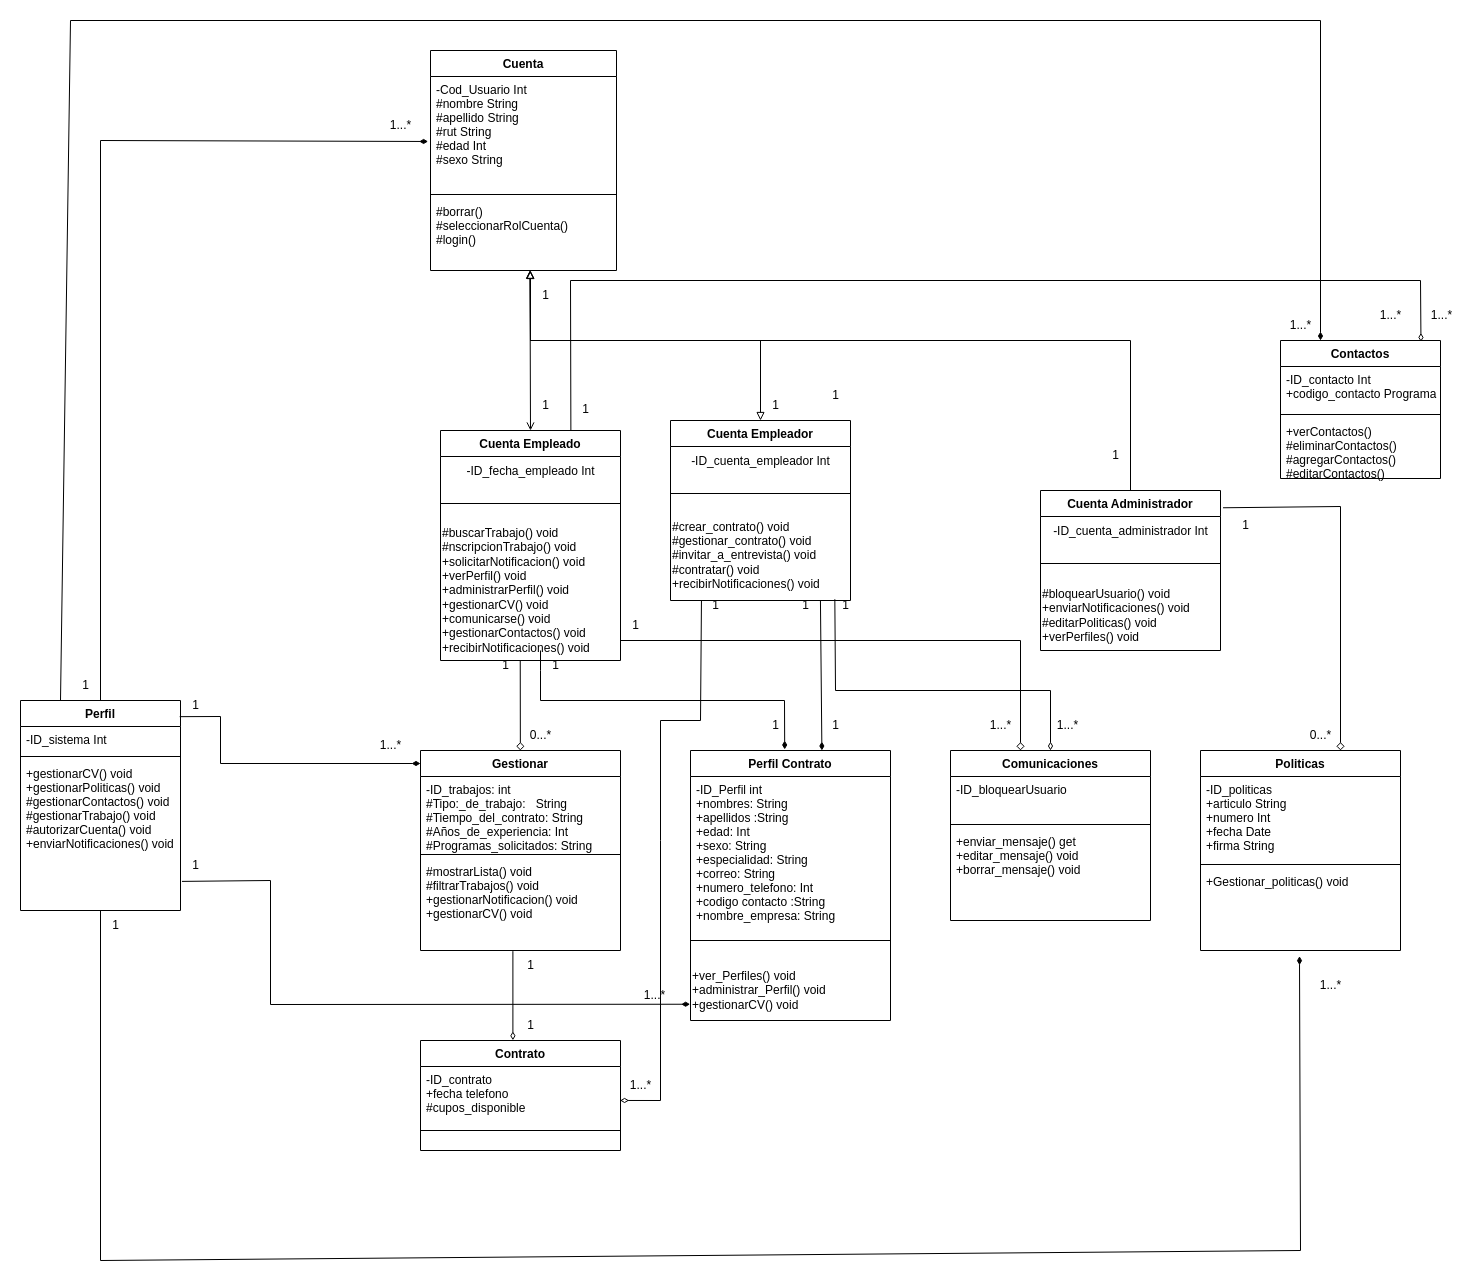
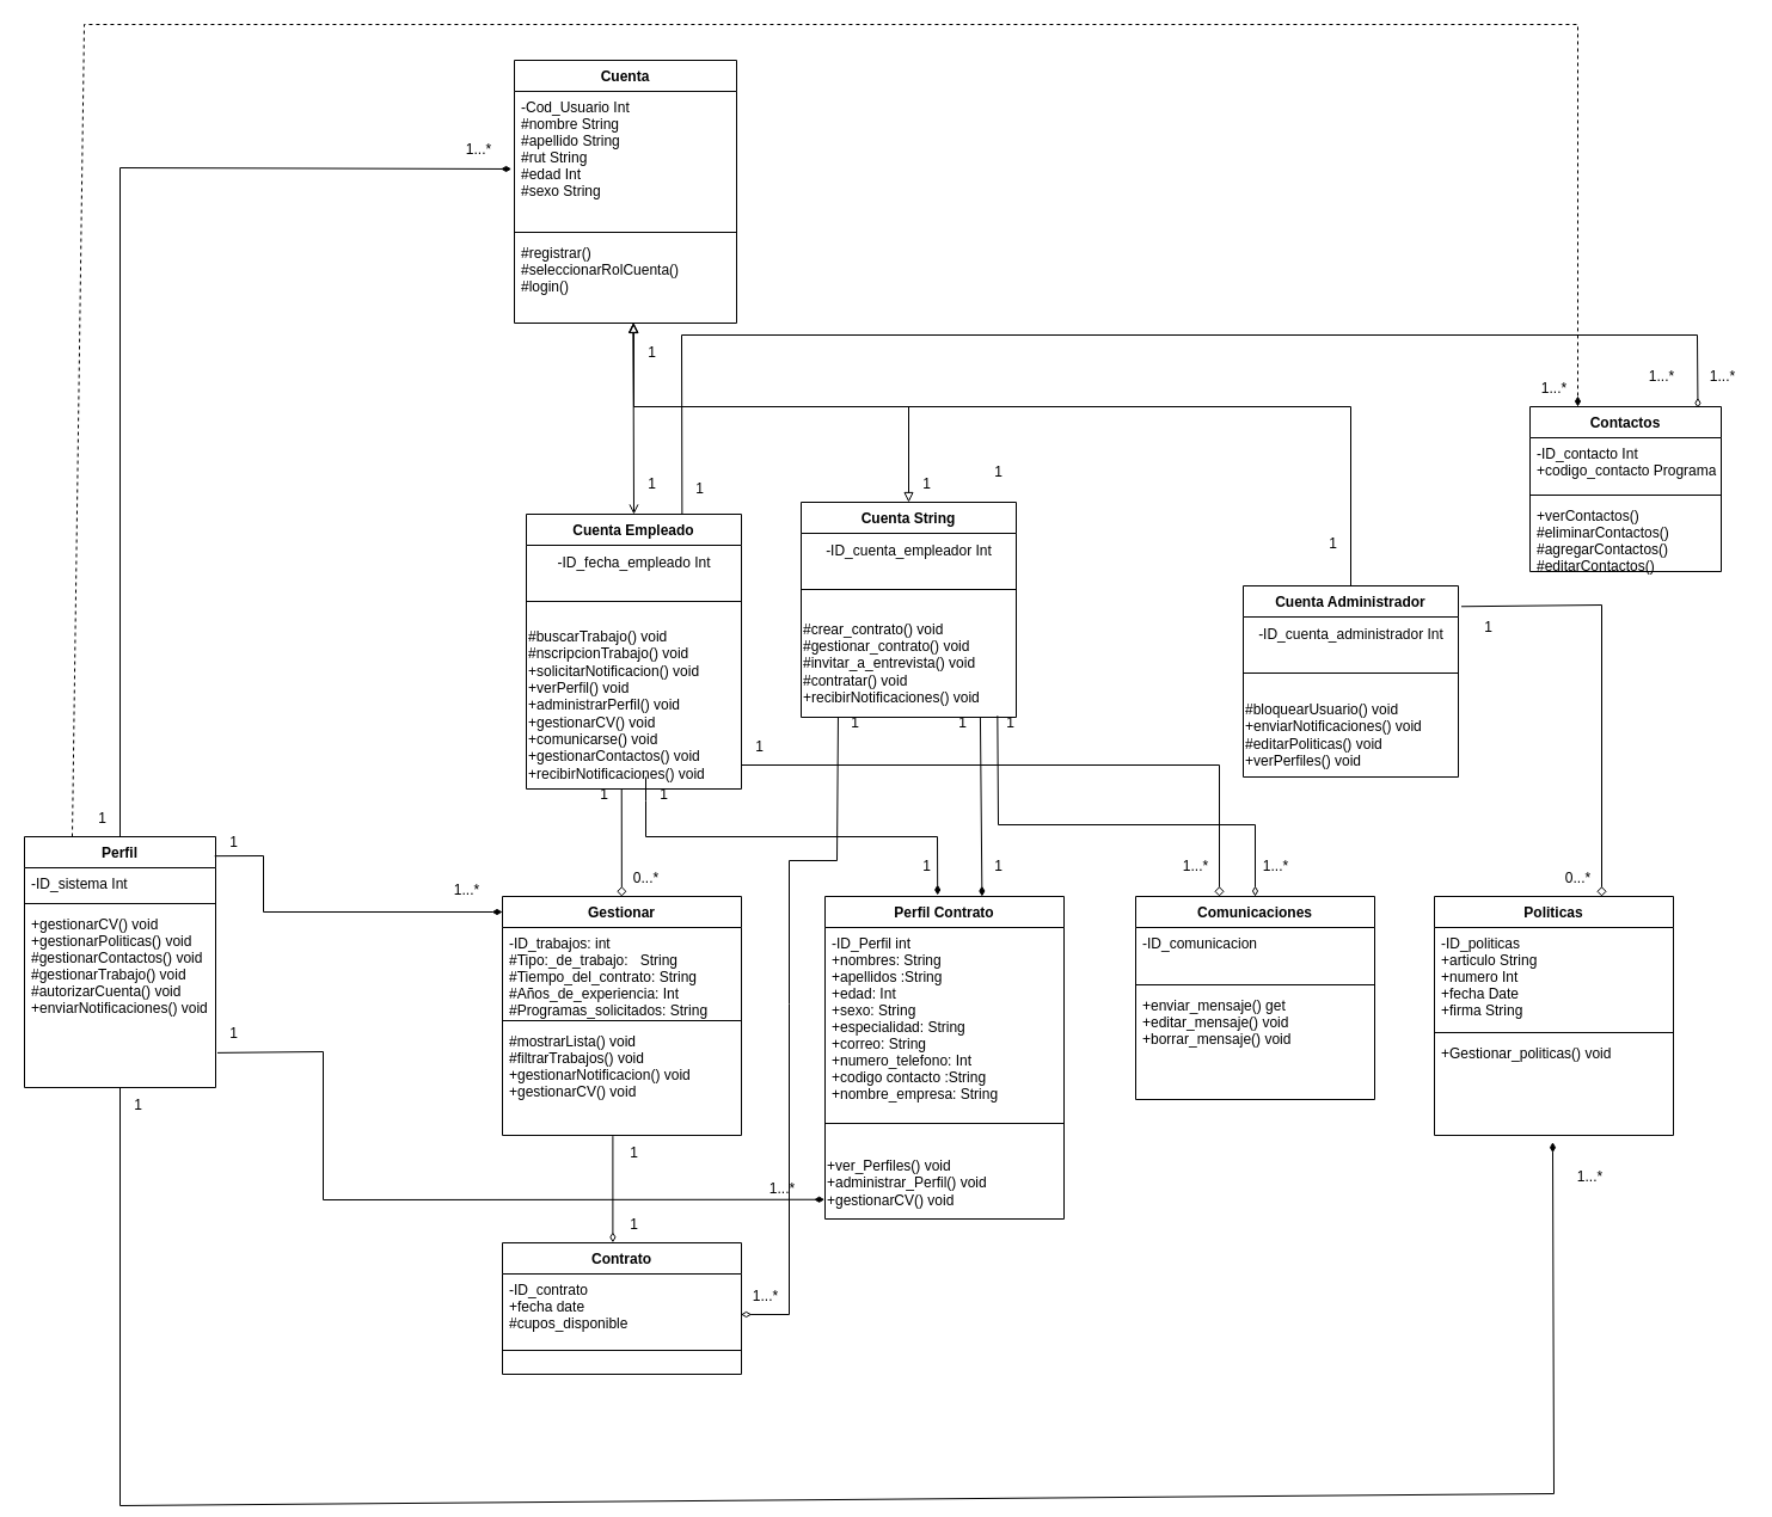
- <mxCell id="73" value="" style="endArrow=diamondThin;html=1;rounded=0;exitX=0.25;exitY=0;exitDx=0;exitDy=0;entryX=0.25;entryY=0;entryDx=0;entryDy=0;endFill=1;" parent="1" source="11" target="6" edge="1"><mxGeometry width="50" height="50" relative="1" as="geometry"><mxPoint x="60" y="700" as="sourcePoint" /><mxPoint x="1460" as="targetPoint" y="20" /><Array as="points"><mxPoint x="70" y="20" /><mxPoint x="1320" y="20" /></Array></mxGeometry></mxCell>
+ <mxCell id="73" value="" style="endArrow=diamondThin;html=1;rounded=0;exitX=0.25;exitY=0;exitDx=0;exitDy=0;entryX=0.25;entryY=0;entryDx=0;entryDy=0;endFill=1;dashed=1;" parent="1" source="11" target="6" edge="1"><mxGeometry width="50" height="50" relative="1" as="geometry"><mxPoint x="60" y="700" as="sourcePoint" /><mxPoint x="1460" as="targetPoint" y="20" /><Array as="points"><mxPoint x="70" y="20" /><mxPoint x="1320" y="20" /></Array></mxGeometry></mxCell>
- <mxCell id="5" value="#borrar()&#10;#seleccionarRolCuenta()&#10;#login()" style="text;strokeColor=none;fillColor=none;align=left;verticalAlign=top;spacingLeft=4;spacingRight=4;overflow=hidden;rotatable=0;points=[[0,0.5],[1,0.5]];portConstraint=eastwest;" parent="2" vertex="1"><mxGeometry y="148" width="186" height="72" as="geometry" /></mxCell>
+ <mxCell id="5" value="#registrar()&#10;#seleccionarRolCuenta()&#10;#login()" style="text;strokeColor=none;fillColor=none;align=left;verticalAlign=top;spacingLeft=4;spacingRight=4;overflow=hidden;rotatable=0;points=[[0,0.5],[1,0.5]];portConstraint=eastwest;" parent="2" vertex="1"><mxGeometry y="148" width="186" height="72" as="geometry" /></mxCell>
- <mxCell id="48" value="Cuenta Empleador" style="swimlane;fontStyle=1;align=center;verticalAlign=top;childLayout=stackLayout;horizontal=1;startSize=26;horizontalStack=0;resizeParent=1;resizeParentMax=0;resizeLast=0;collapsible=1;marginBottom=0;" parent="1" vertex="1"><mxGeometry x="670" y="420" width="180" height="180" as="geometry" /></mxCell>
+ <mxCell id="48" value="Cuenta String" style="swimlane;fontStyle=1;align=center;verticalAlign=top;childLayout=stackLayout;horizontal=1;startSize=26;horizontalStack=0;resizeParent=1;resizeParentMax=0;resizeLast=0;collapsible=1;marginBottom=0;" parent="1" vertex="1"><mxGeometry x="670" y="420" width="180" height="180" as="geometry" /></mxCell>
- <mxCell id="58" value="-ID_bloquearUsuario&#10;&#10;&#10;" style="text;strokeColor=none;fillColor=none;align=left;verticalAlign=top;spacingLeft=4;spacingRight=4;overflow=hidden;rotatable=0;points=[[0,0.5],[1,0.5]];portConstraint=eastwest;" parent="57" vertex="1"><mxGeometry y="26" width="200" height="44" as="geometry" /></mxCell>
+ <mxCell id="58" value="-ID_comunicacion&#10;&#10;&#10;" style="text;strokeColor=none;fillColor=none;align=left;verticalAlign=top;spacingLeft=4;spacingRight=4;overflow=hidden;rotatable=0;points=[[0,0.5],[1,0.5]];portConstraint=eastwest;" parent="57" vertex="1"><mxGeometry y="26" width="200" height="44" as="geometry" /></mxCell>
- <mxCell id="76" value="-ID_contrato&#10;+fecha telefono&#10;#cupos_disponible&#10;" style="text;strokeColor=none;fillColor=none;align=left;verticalAlign=top;spacingLeft=4;spacingRight=4;overflow=hidden;rotatable=0;points=[[0,0.5],[1,0.5]];portConstraint=eastwest;" parent="75" vertex="1"><mxGeometry y="26" width="200" height="44" as="geometry" /></mxCell>
+ <mxCell id="76" value="-ID_contrato&#10;+fecha date&#10;#cupos_disponible&#10;" style="text;strokeColor=none;fillColor=none;align=left;verticalAlign=top;spacingLeft=4;spacingRight=4;overflow=hidden;rotatable=0;points=[[0,0.5],[1,0.5]];portConstraint=eastwest;" parent="75" vertex="1"><mxGeometry y="26" width="200" height="44" as="geometry" /></mxCell>
